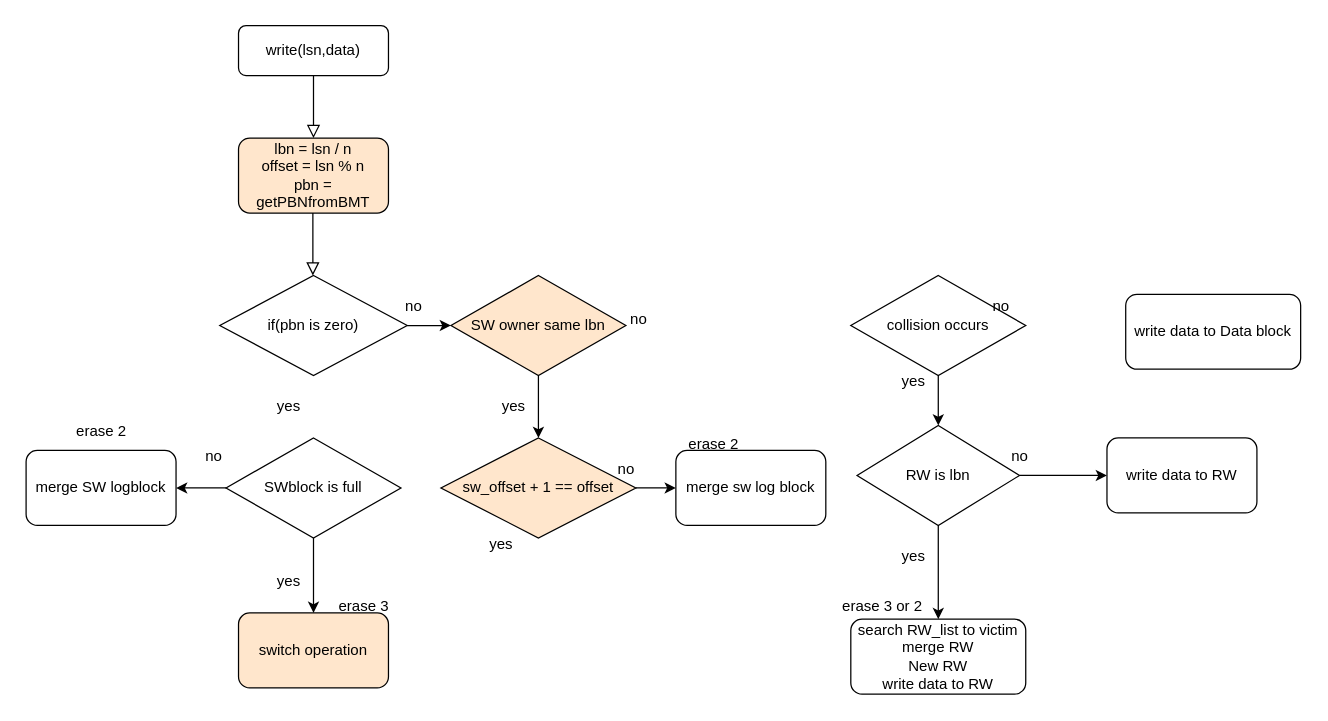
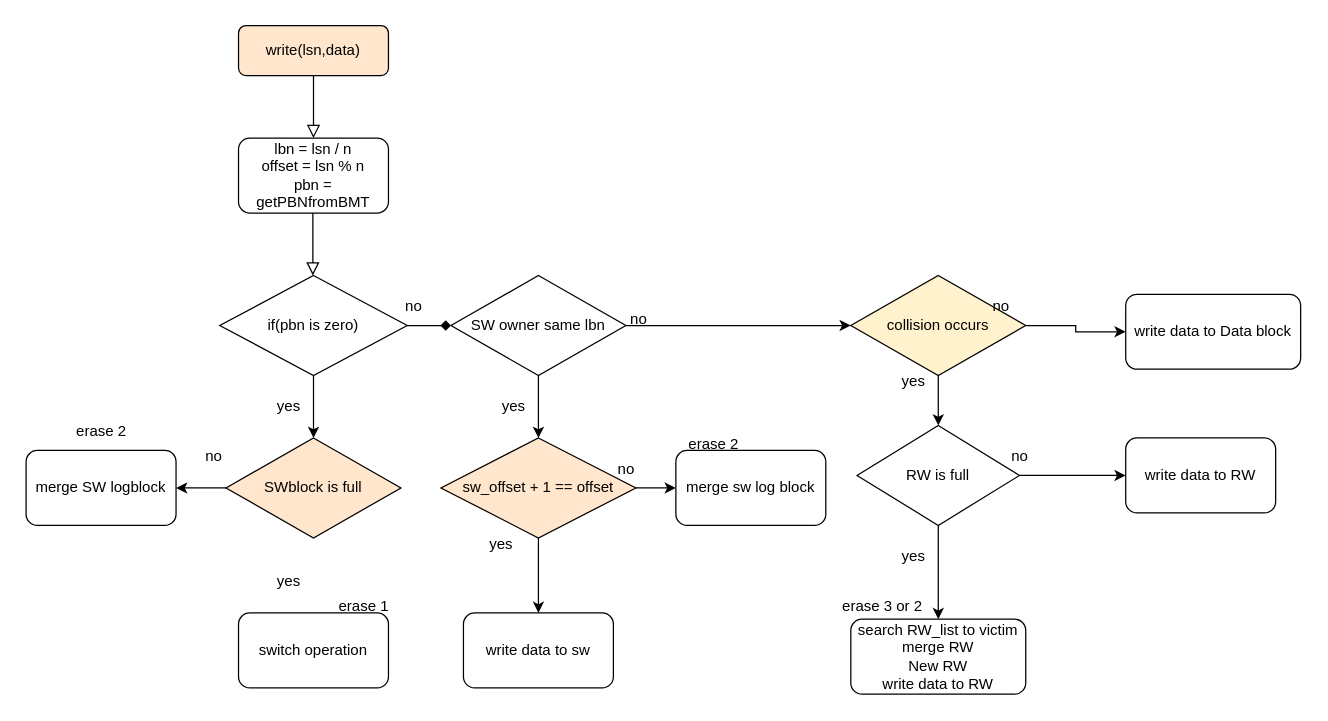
- <mxCell id="3" value="write(lsn,data)" style="rounded=1;whiteSpace=wrap;html=1;fontSize=12;glass=0;strokeWidth=1;shadow=0;" parent="1" vertex="1"><mxGeometry x="190" y="20" width="120" height="40" as="geometry" /></mxCell>
+ <mxCell id="3" value="write(lsn,data)" style="rounded=1;whiteSpace=wrap;html=1;fontSize=12;glass=0;strokeWidth=1;shadow=0;fillColor=#ffe6cc;" parent="1" vertex="1"><mxGeometry x="190" y="20" width="120" height="40" as="geometry" /></mxCell>
- <mxCell id="4" value="lbn = lsn / n&lt;br&gt;offset = lsn % n&lt;br&gt;pbn = getPBNfromBMT" style="rounded=1;whiteSpace=wrap;html=1;fillColor=#ffe6cc;" vertex="1" parent="1"><mxGeometry x="190" y="110" width="120" height="60" as="geometry" /></mxCell>
+ <mxCell id="4" value="lbn = lsn / n&lt;br&gt;offset = lsn % n&lt;br&gt;pbn = getPBNfromBMT" style="rounded=1;whiteSpace=wrap;html=1;" vertex="1" parent="1"><mxGeometry x="190" y="110" width="120" height="60" as="geometry" /></mxCell>
- <mxCell id="7" style="edgeStyle=orthogonalEdgeStyle;rounded=0;orthogonalLoop=1;jettySize=auto;html=1;entryX=0;entryY=0.5;entryDx=0;entryDy=0;" edge="1" parent="1" source="8" target="16"><mxGeometry relative="1" as="geometry"><mxPoint x="370" y="260" as="targetPoint" /></mxGeometry></mxCell>
+ <mxCell id="7" style="edgeStyle=orthogonalEdgeStyle;rounded=0;orthogonalLoop=1;jettySize=auto;html=1;entryX=0;entryY=0.5;entryDx=0;entryDy=0;endArrow=diamond;" edge="1" parent="1" source="8" target="16"><mxGeometry relative="1" as="geometry"><mxPoint x="370" y="260" as="targetPoint" /></mxGeometry></mxCell>
- <mxCell id="16" value="SW owner same lbn" style="rhombus;whiteSpace=wrap;html=1;fillColor=#ffe6cc;" vertex="1" parent="1"><mxGeometry x="360" y="220" width="140" height="80" as="geometry" /></mxCell>
+ <mxCell id="16" value="SW owner same lbn" style="rhombus;whiteSpace=wrap;html=1;" vertex="1" parent="1"><mxGeometry x="360" y="220" width="140" height="80" as="geometry" /></mxCell>
+ <mxCell id="14" style="edgeStyle=orthogonalEdgeStyle;rounded=0;orthogonalLoop=1;jettySize=auto;html=1;entryX=0;entryY=0.5;entryDx=0;entryDy=0;" edge="1" parent="1" source="16" target="31"><mxGeometry relative="1" as="geometry"><mxPoint x="570" y="260" as="targetPoint" /></mxGeometry></mxCell>
- <mxCell id="31" value="collision occurs" style="rhombus;whiteSpace=wrap;html=1;" vertex="1" parent="1"><mxGeometry x="680" y="220" width="140" height="80" as="geometry" /></mxCell>
+ <mxCell id="31" value="collision occurs" style="rhombus;whiteSpace=wrap;html=1;fillColor=#fff2cc;" vertex="1" parent="1"><mxGeometry x="680" y="220" width="140" height="80" as="geometry" /></mxCell>
+ <mxCell id="30" style="edgeStyle=orthogonalEdgeStyle;rounded=0;orthogonalLoop=1;jettySize=auto;html=1;entryX=0;entryY=0.5;entryDx=0;entryDy=0;" edge="1" parent="1" source="31" target="45"><mxGeometry relative="1" as="geometry"><mxPoint x="850" y="260" as="targetPoint" /></mxGeometry></mxCell>
+ <mxCell id="6" style="edgeStyle=orthogonalEdgeStyle;rounded=0;orthogonalLoop=1;jettySize=auto;html=1;entryX=0.5;entryY=0;entryDx=0;entryDy=0;" edge="1" parent="1" source="8" target="12"><mxGeometry relative="1" as="geometry"><mxPoint x="250" y="350" as="targetPoint" /></mxGeometry></mxCell>
- <mxCell id="37" value="RW is lbn" style="rhombus;whiteSpace=wrap;html=1;" vertex="1" parent="1"><mxGeometry x="685" y="340" width="130" height="80" as="geometry" /></mxCell>
+ <mxCell id="37" value="RW is full" style="rhombus;whiteSpace=wrap;html=1;" vertex="1" parent="1"><mxGeometry x="685" y="340" width="130" height="80" as="geometry" /></mxCell>
- <mxCell id="42" value="write data to RW" style="rounded=1;whiteSpace=wrap;html=1;" vertex="1" parent="1"><mxGeometry x="885" y="350" width="120" height="60" as="geometry" /></mxCell>
+ <mxCell id="42" value="write data to RW" style="rounded=1;whiteSpace=wrap;html=1;" vertex="1" parent="1"><mxGeometry x="900" y="350" width="120" height="60" as="geometry" /></mxCell>
- <mxCell id="12" value="SWblock is full" style="rhombus;whiteSpace=wrap;html=1;" vertex="1" parent="1"><mxGeometry x="180" y="350" width="140" height="80" as="geometry" /></mxCell>
+ <mxCell id="12" value="SWblock is full" style="rhombus;whiteSpace=wrap;html=1;fillColor=#ffe6cc;" vertex="1" parent="1"><mxGeometry x="180" y="350" width="140" height="80" as="geometry" /></mxCell>
- <mxCell id="10" style="edgeStyle=orthogonalEdgeStyle;rounded=0;orthogonalLoop=1;jettySize=auto;html=1;entryX=0.5;entryY=0;entryDx=0;entryDy=0;" edge="1" parent="1" source="12" target="18"><mxGeometry relative="1" as="geometry"><mxPoint x="250" y="490" as="targetPoint" /></mxGeometry></mxCell>
+ <mxCell id="25" style="edgeStyle=orthogonalEdgeStyle;rounded=0;orthogonalLoop=1;jettySize=auto;html=1;entryX=0.5;entryY=0;entryDx=0;entryDy=0;" edge="1" parent="1" source="27" target="29"><mxGeometry relative="1" as="geometry" /></mxCell>
- <mxCell id="22" value="erase 3" style="text;html=1;align=center;verticalAlign=middle;resizable=0;points=[];autosize=1;strokeColor=none;fillColor=none;" vertex="1" parent="1"><mxGeometry x="260" y="470" width="60" height="30" as="geometry" /></mxCell>
+ <mxCell id="22" value="erase 1" style="text;html=1;align=center;verticalAlign=middle;resizable=0;points=[];autosize=1;strokeColor=none;fillColor=none;" vertex="1" parent="1"><mxGeometry x="260" y="470" width="60" height="30" as="geometry" /></mxCell>
- <mxCell id="18" value="switch operation" style="rounded=1;whiteSpace=wrap;html=1;fillColor=#ffe6cc;" vertex="1" parent="1"><mxGeometry x="190" y="490" width="120" height="60" as="geometry" /></mxCell>
+ <mxCell id="18" value="switch operation" style="rounded=1;whiteSpace=wrap;html=1;" vertex="1" parent="1"><mxGeometry x="190" y="490" width="120" height="60" as="geometry" /></mxCell>
+ <mxCell id="29" value="write data to sw" style="rounded=1;whiteSpace=wrap;html=1;" vertex="1" parent="1"><mxGeometry x="370" y="490" width="120" height="60" as="geometry" /></mxCell>
